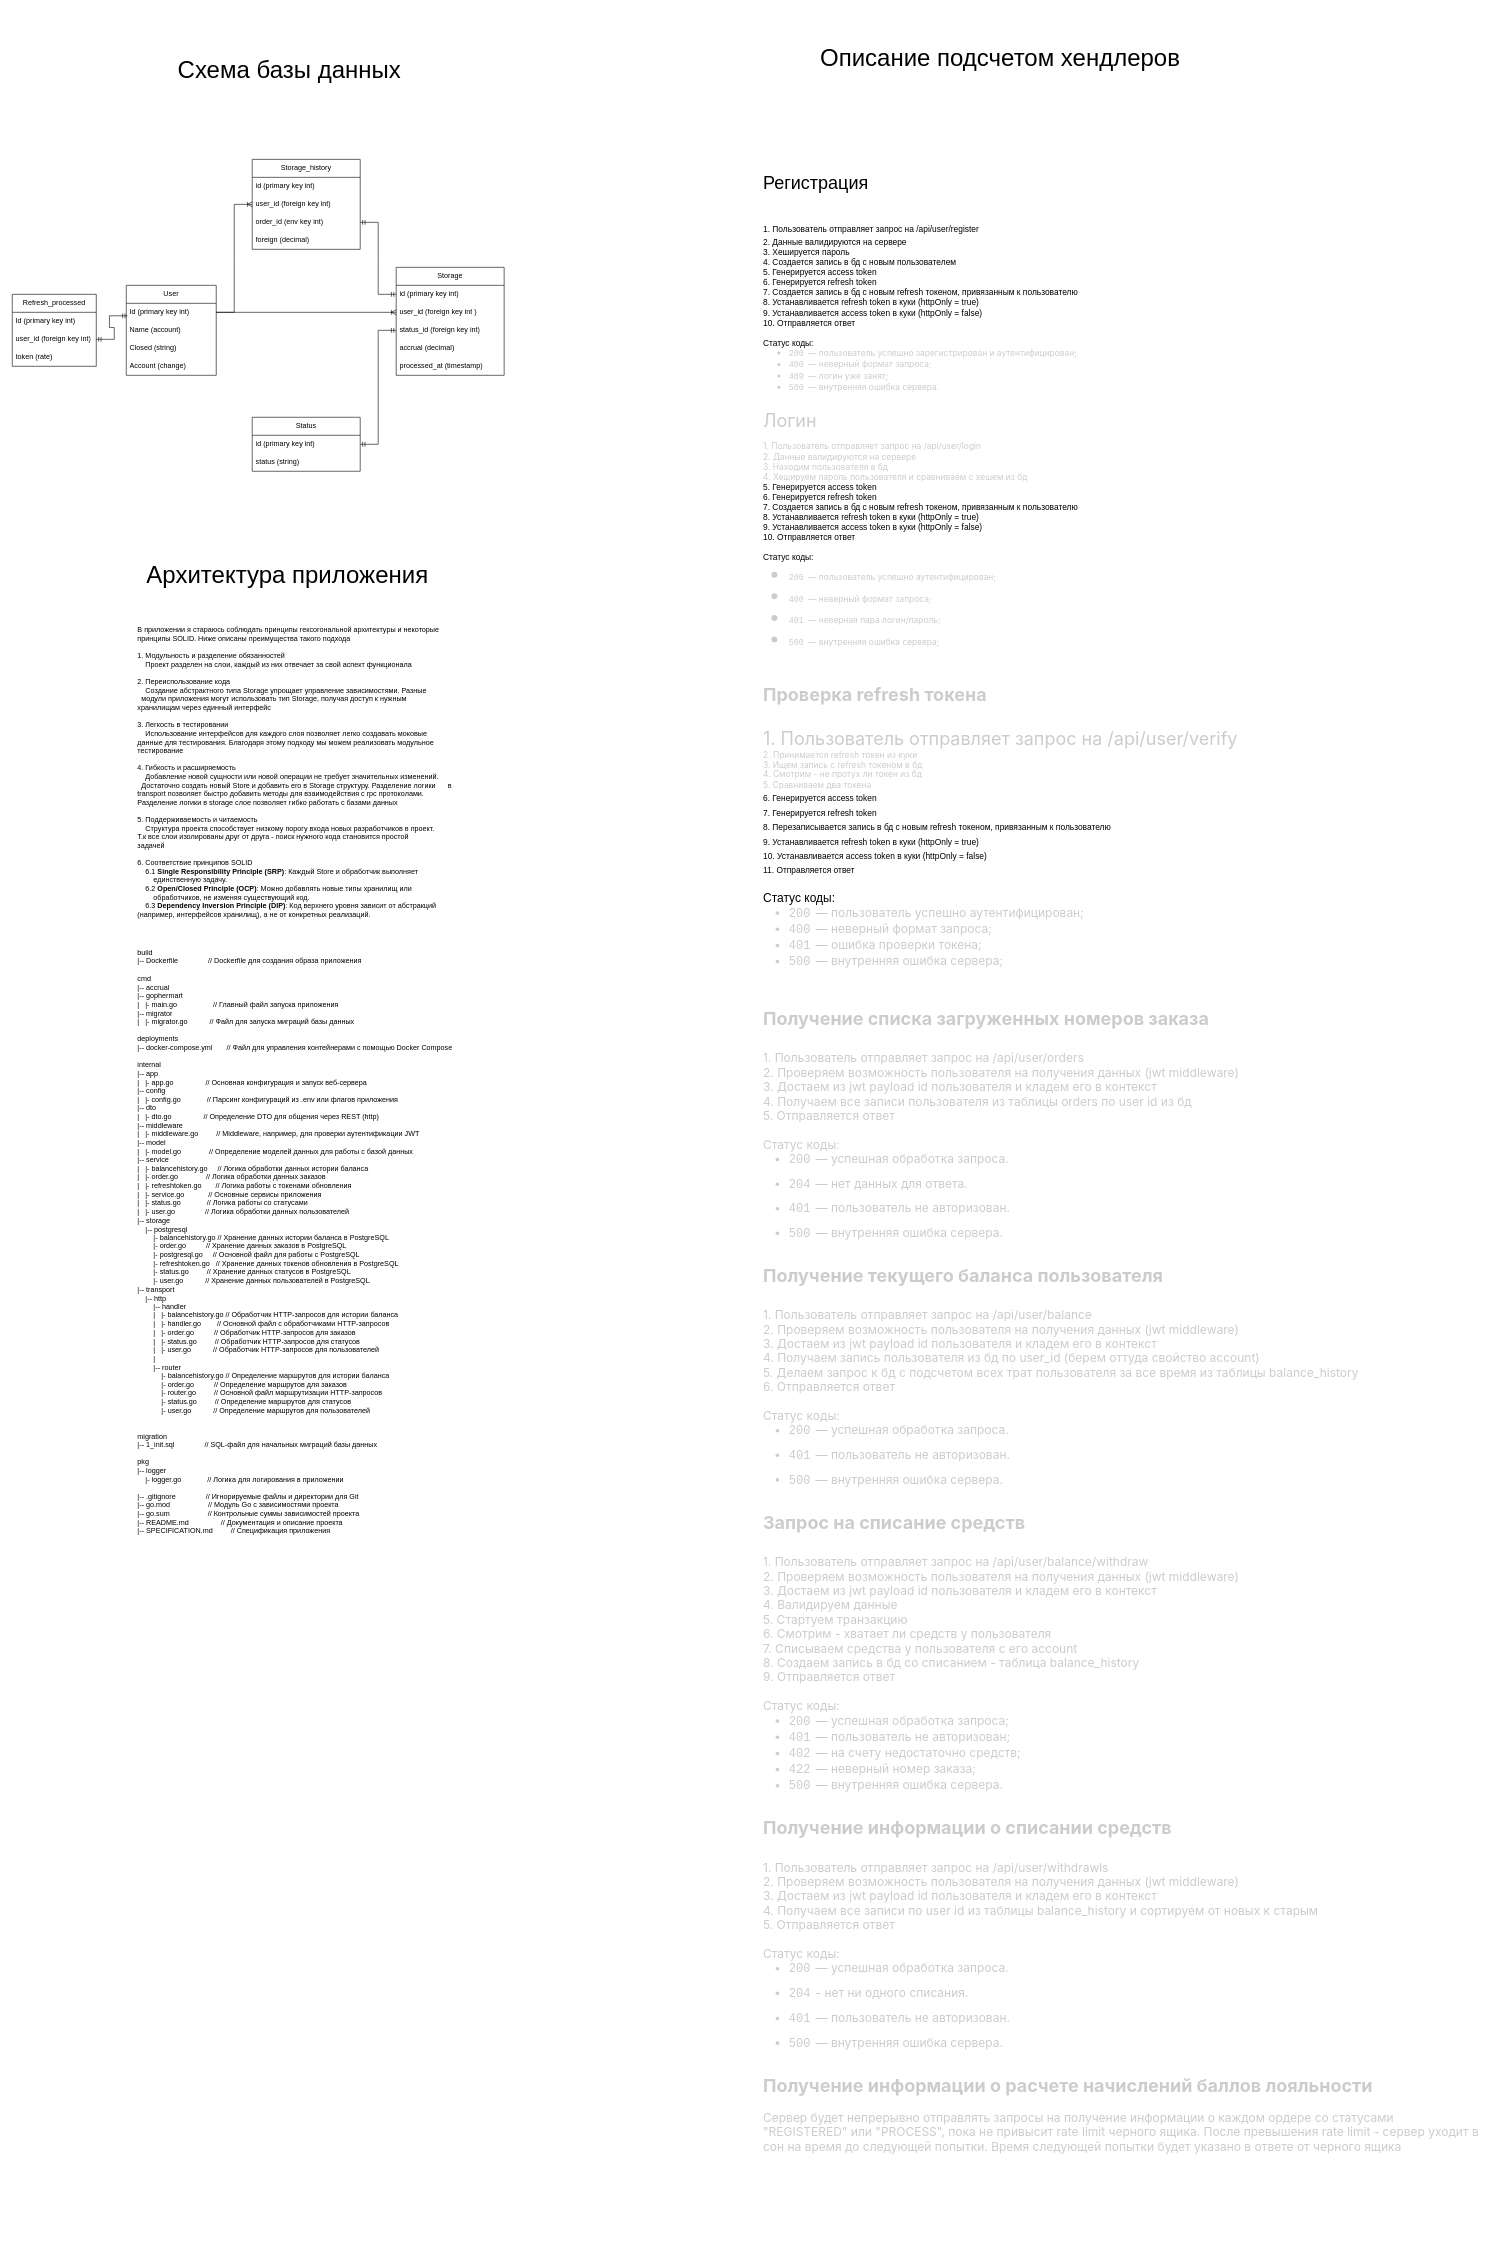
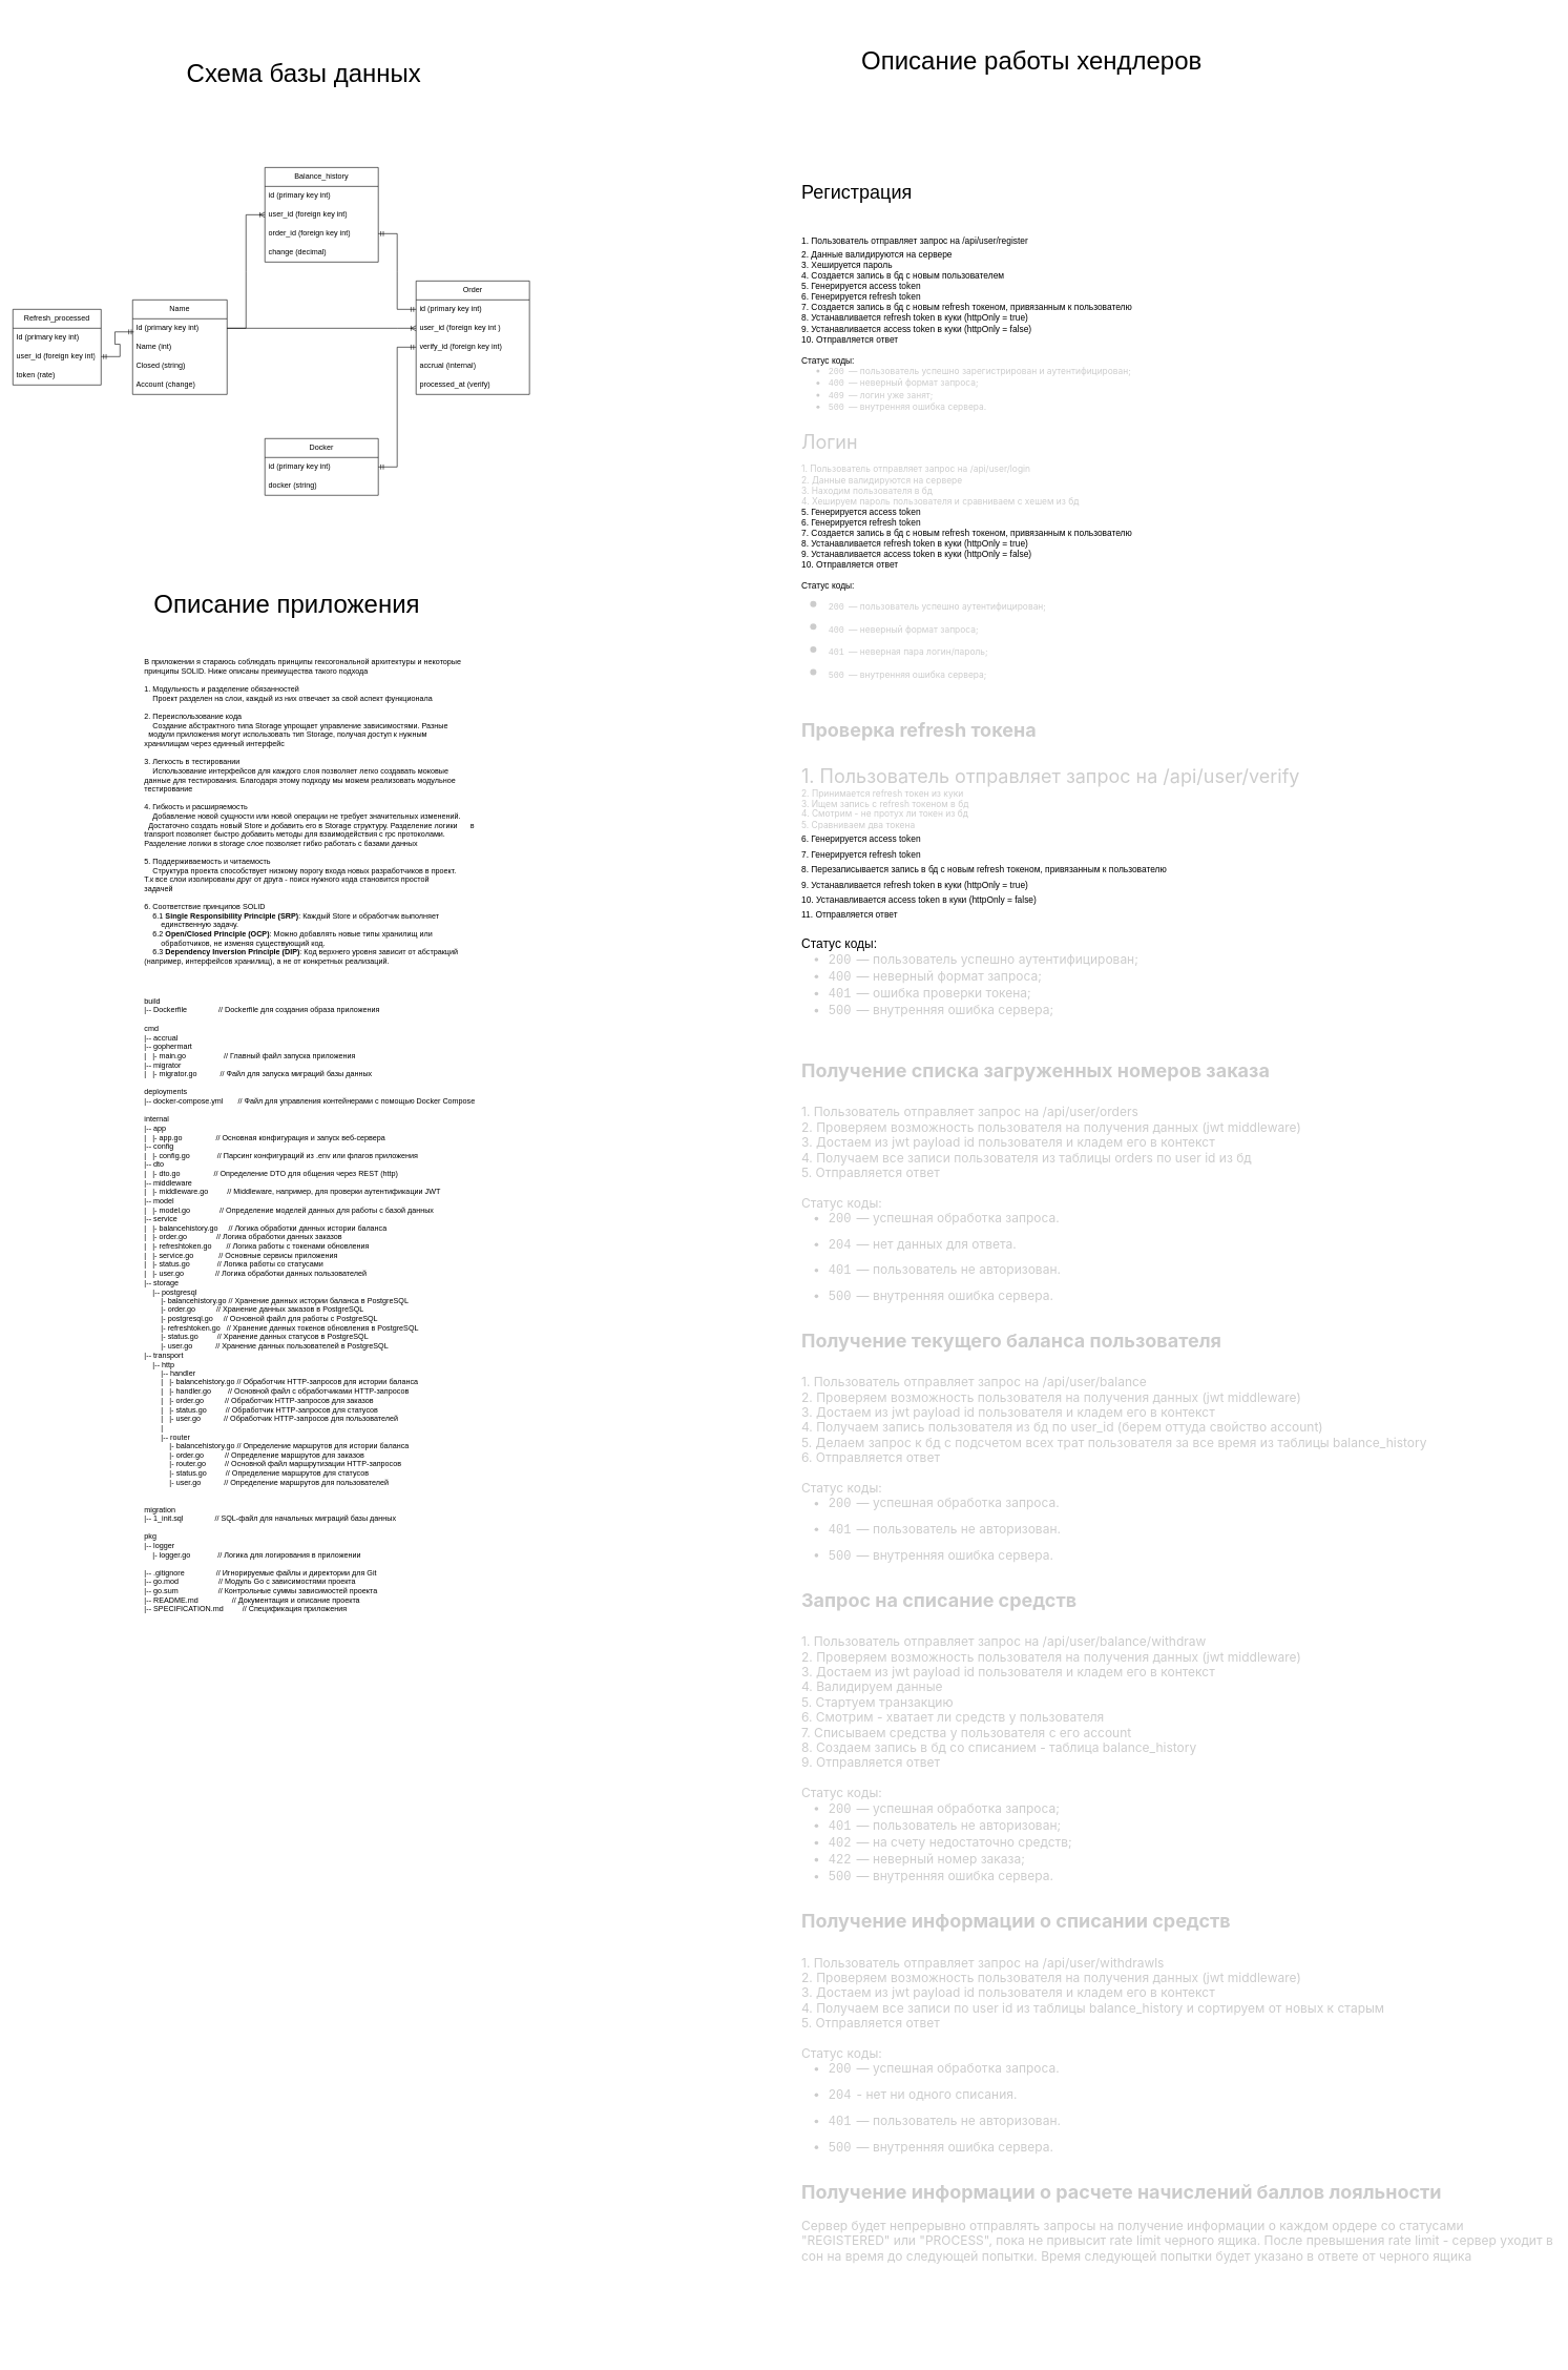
- <mxCell id="33" value="&lt;font style=&quot;font-size: 40px;&quot;&gt;Описание подсчетом хендлеров&lt;/font&gt;" style="text;strokeColor=none;fillColor=none;align=left;verticalAlign=middle;spacingLeft=4;spacingRight=4;overflow=hidden;points=[[0,0.5],[1,0.5]];portConstraint=eastwest;rotatable=0;whiteSpace=wrap;html=1;" parent="1" vertex="1"><mxGeometry x="1361" y="20" width="630" height="150" as="geometry" /></mxCell>
+ <mxCell id="33" value="&lt;font style=&quot;font-size: 40px;&quot;&gt;Описание работы хендлеров&lt;/font&gt;" style="text;strokeColor=none;fillColor=none;align=left;verticalAlign=middle;spacingLeft=4;spacingRight=4;overflow=hidden;points=[[0,0.5],[1,0.5]];portConstraint=eastwest;rotatable=0;whiteSpace=wrap;html=1;" parent="1" vertex="1"><mxGeometry x="1361" y="20" width="630" height="150" as="geometry" /></mxCell>
- <mxCell id="20" value="Storage_history" style="swimlane;fontStyle=0;childLayout=stackLayout;horizontal=1;startSize=30;horizontalStack=0;resizeParent=1;resizeParentMax=0;resizeLast=0;collapsible=1;marginBottom=0;whiteSpace=wrap;html=1;" parent="1" vertex="1"><mxGeometry x="420" y="265" width="180" height="150" as="geometry" /></mxCell>
+ <mxCell id="20" value="Balance_history" style="swimlane;fontStyle=0;childLayout=stackLayout;horizontal=1;startSize=30;horizontalStack=0;resizeParent=1;resizeParentMax=0;resizeLast=0;collapsible=1;marginBottom=0;whiteSpace=wrap;html=1;" parent="1" vertex="1"><mxGeometry x="420" y="265" width="180" height="150" as="geometry" /></mxCell>
- <mxCell id="23" value="order_id (env key int)" style="text;strokeColor=none;fillColor=none;align=left;verticalAlign=middle;spacingLeft=4;spacingRight=4;overflow=hidden;points=[[0,0.5],[1,0.5]];portConstraint=eastwest;rotatable=0;whiteSpace=wrap;html=1;" parent="20" vertex="1"><mxGeometry y="90" width="180" height="30" as="geometry" /></mxCell>
+ <mxCell id="23" value="order_id (foreign key int)" style="text;strokeColor=none;fillColor=none;align=left;verticalAlign=middle;spacingLeft=4;spacingRight=4;overflow=hidden;points=[[0,0.5],[1,0.5]];portConstraint=eastwest;rotatable=0;whiteSpace=wrap;html=1;" parent="20" vertex="1"><mxGeometry y="90" width="180" height="30" as="geometry" /></mxCell>
- <mxCell id="24" value="foreign (decimal)" style="text;strokeColor=none;fillColor=none;align=left;verticalAlign=middle;spacingLeft=4;spacingRight=4;overflow=hidden;points=[[0,0.5],[1,0.5]];portConstraint=eastwest;rotatable=0;whiteSpace=wrap;html=1;" parent="20" vertex="1"><mxGeometry y="120" width="180" height="30" as="geometry" /></mxCell>
+ <mxCell id="24" value="change (decimal)" style="text;strokeColor=none;fillColor=none;align=left;verticalAlign=middle;spacingLeft=4;spacingRight=4;overflow=hidden;points=[[0,0.5],[1,0.5]];portConstraint=eastwest;rotatable=0;whiteSpace=wrap;html=1;" parent="20" vertex="1"><mxGeometry y="120" width="180" height="30" as="geometry" /></mxCell>
- <mxCell id="11" value="Storage" style="swimlane;fontStyle=0;childLayout=stackLayout;horizontal=1;startSize=30;horizontalStack=0;resizeParent=1;resizeParentMax=0;resizeLast=0;collapsible=1;marginBottom=0;whiteSpace=wrap;html=1;" parent="1" vertex="1"><mxGeometry x="660" y="445" width="180" height="180" as="geometry" /></mxCell>
+ <mxCell id="11" value="Order" style="swimlane;fontStyle=0;childLayout=stackLayout;horizontal=1;startSize=30;horizontalStack=0;resizeParent=1;resizeParentMax=0;resizeLast=0;collapsible=1;marginBottom=0;whiteSpace=wrap;html=1;" parent="1" vertex="1"><mxGeometry x="660" y="445" width="180" height="180" as="geometry" /></mxCell>
- <mxCell id="2" value="User" style="swimlane;fontStyle=0;childLayout=stackLayout;horizontal=1;startSize=30;horizontalStack=0;resizeParent=1;resizeParentMax=0;resizeLast=0;collapsible=1;marginBottom=0;whiteSpace=wrap;html=1;" parent="1" vertex="1"><mxGeometry x="210" y="475" width="150" height="150" as="geometry" /></mxCell>
+ <mxCell id="2" value="Name" style="swimlane;fontStyle=0;childLayout=stackLayout;horizontal=1;startSize=30;horizontalStack=0;resizeParent=1;resizeParentMax=0;resizeLast=0;collapsible=1;marginBottom=0;whiteSpace=wrap;html=1;" parent="1" vertex="1"><mxGeometry x="210" y="475" width="150" height="150" as="geometry" /></mxCell>
- <mxCell id="4" value="Name (account)" style="text;strokeColor=none;fillColor=none;align=left;verticalAlign=middle;spacingLeft=4;spacingRight=4;overflow=hidden;points=[[0,0.5],[1,0.5]];portConstraint=eastwest;rotatable=0;whiteSpace=wrap;html=1;" parent="2" vertex="1"><mxGeometry y="60" width="150" height="30" as="geometry" /></mxCell>
+ <mxCell id="4" value="Name (int)" style="text;strokeColor=none;fillColor=none;align=left;verticalAlign=middle;spacingLeft=4;spacingRight=4;overflow=hidden;points=[[0,0.5],[1,0.5]];portConstraint=eastwest;rotatable=0;whiteSpace=wrap;html=1;" parent="2" vertex="1"><mxGeometry y="60" width="150" height="30" as="geometry" /></mxCell>
- <mxCell id="14" value="status_id (foreign key int)" style="text;strokeColor=none;fillColor=none;align=left;verticalAlign=middle;spacingLeft=4;spacingRight=4;overflow=hidden;points=[[0,0.5],[1,0.5]];portConstraint=eastwest;rotatable=0;whiteSpace=wrap;html=1;" parent="11" vertex="1"><mxGeometry y="90" width="180" height="30" as="geometry" /></mxCell>
+ <mxCell id="14" value="verify_id (foreign key int)" style="text;strokeColor=none;fillColor=none;align=left;verticalAlign=middle;spacingLeft=4;spacingRight=4;overflow=hidden;points=[[0,0.5],[1,0.5]];portConstraint=eastwest;rotatable=0;whiteSpace=wrap;html=1;" parent="11" vertex="1"><mxGeometry y="90" width="180" height="30" as="geometry" /></mxCell>
- <mxCell id="15" value="accrual (decimal)" style="text;strokeColor=none;fillColor=none;align=left;verticalAlign=middle;spacingLeft=4;spacingRight=4;overflow=hidden;points=[[0,0.5],[1,0.5]];portConstraint=eastwest;rotatable=0;whiteSpace=wrap;html=1;" parent="11" vertex="1"><mxGeometry y="120" width="180" height="30" as="geometry" /></mxCell>
+ <mxCell id="15" value="accrual (internal)" style="text;strokeColor=none;fillColor=none;align=left;verticalAlign=middle;spacingLeft=4;spacingRight=4;overflow=hidden;points=[[0,0.5],[1,0.5]];portConstraint=eastwest;rotatable=0;whiteSpace=wrap;html=1;" parent="11" vertex="1"><mxGeometry y="120" width="180" height="30" as="geometry" /></mxCell>
- <mxCell id="16" value="processed_at (timestamp)" style="text;strokeColor=none;fillColor=none;align=left;verticalAlign=middle;spacingLeft=4;spacingRight=4;overflow=hidden;points=[[0,0.5],[1,0.5]];portConstraint=eastwest;rotatable=0;whiteSpace=wrap;html=1;" parent="11" vertex="1"><mxGeometry y="150" width="180" height="30" as="geometry" /></mxCell>
+ <mxCell id="16" value="processed_at (verify)" style="text;strokeColor=none;fillColor=none;align=left;verticalAlign=middle;spacingLeft=4;spacingRight=4;overflow=hidden;points=[[0,0.5],[1,0.5]];portConstraint=eastwest;rotatable=0;whiteSpace=wrap;html=1;" parent="11" vertex="1"><mxGeometry y="150" width="180" height="30" as="geometry" /></mxCell>
- <mxCell id="17" value="Status" style="swimlane;fontStyle=0;childLayout=stackLayout;horizontal=1;startSize=30;horizontalStack=0;resizeParent=1;resizeParentMax=0;resizeLast=0;collapsible=1;marginBottom=0;whiteSpace=wrap;html=1;" parent="1" vertex="1"><mxGeometry x="420" y="695" width="180" height="90" as="geometry" /></mxCell>
+ <mxCell id="17" value="Docker" style="swimlane;fontStyle=0;childLayout=stackLayout;horizontal=1;startSize=30;horizontalStack=0;resizeParent=1;resizeParentMax=0;resizeLast=0;collapsible=1;marginBottom=0;whiteSpace=wrap;html=1;" parent="1" vertex="1"><mxGeometry x="420" y="695" width="180" height="90" as="geometry" /></mxCell>
- <mxCell id="19" value="status (string)" style="text;strokeColor=none;fillColor=none;align=left;verticalAlign=middle;spacingLeft=4;spacingRight=4;overflow=hidden;points=[[0,0.5],[1,0.5]];portConstraint=eastwest;rotatable=0;whiteSpace=wrap;html=1;" parent="17" vertex="1"><mxGeometry y="60" width="180" height="30" as="geometry" /></mxCell>
+ <mxCell id="19" value="docker (string)" style="text;strokeColor=none;fillColor=none;align=left;verticalAlign=middle;spacingLeft=4;spacingRight=4;overflow=hidden;points=[[0,0.5],[1,0.5]];portConstraint=eastwest;rotatable=0;whiteSpace=wrap;html=1;" parent="17" vertex="1"><mxGeometry y="60" width="180" height="30" as="geometry" /></mxCell>
- <mxCell id="31" value="&lt;font style=&quot;font-size: 40px;&quot;&gt;Архитектура приложения&lt;/font&gt;" style="text;strokeColor=none;fillColor=none;align=left;verticalAlign=middle;spacingLeft=4;spacingRight=4;overflow=hidden;points=[[0,0.5],[1,0.5]];portConstraint=eastwest;rotatable=0;whiteSpace=wrap;html=1;" parent="1" vertex="1"><mxGeometry x="237.5" y="881" width="505" height="150" as="geometry" /></mxCell>
+ <mxCell id="31" value="&lt;font style=&quot;font-size: 40px;&quot;&gt;Описание приложения&lt;/font&gt;" style="text;strokeColor=none;fillColor=none;align=left;verticalAlign=middle;spacingLeft=4;spacingRight=4;overflow=hidden;points=[[0,0.5],[1,0.5]];portConstraint=eastwest;rotatable=0;whiteSpace=wrap;html=1;" parent="1" vertex="1"><mxGeometry x="237.5" y="881" width="505" height="150" as="geometry" /></mxCell>
